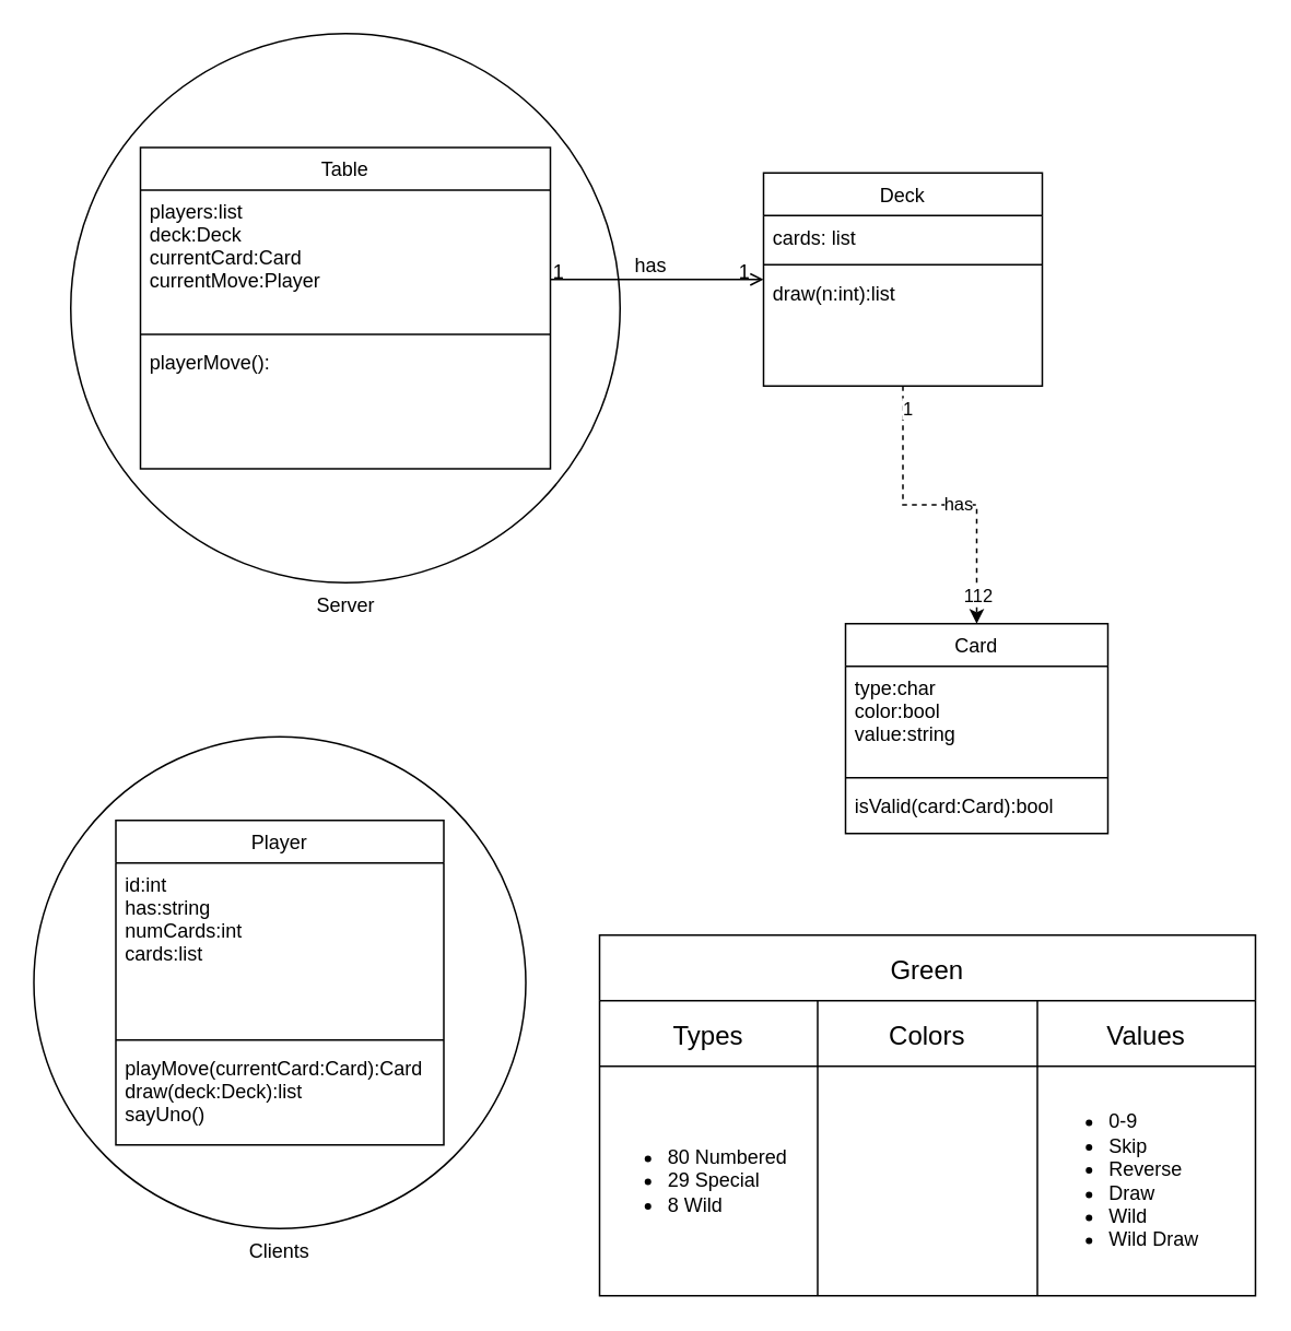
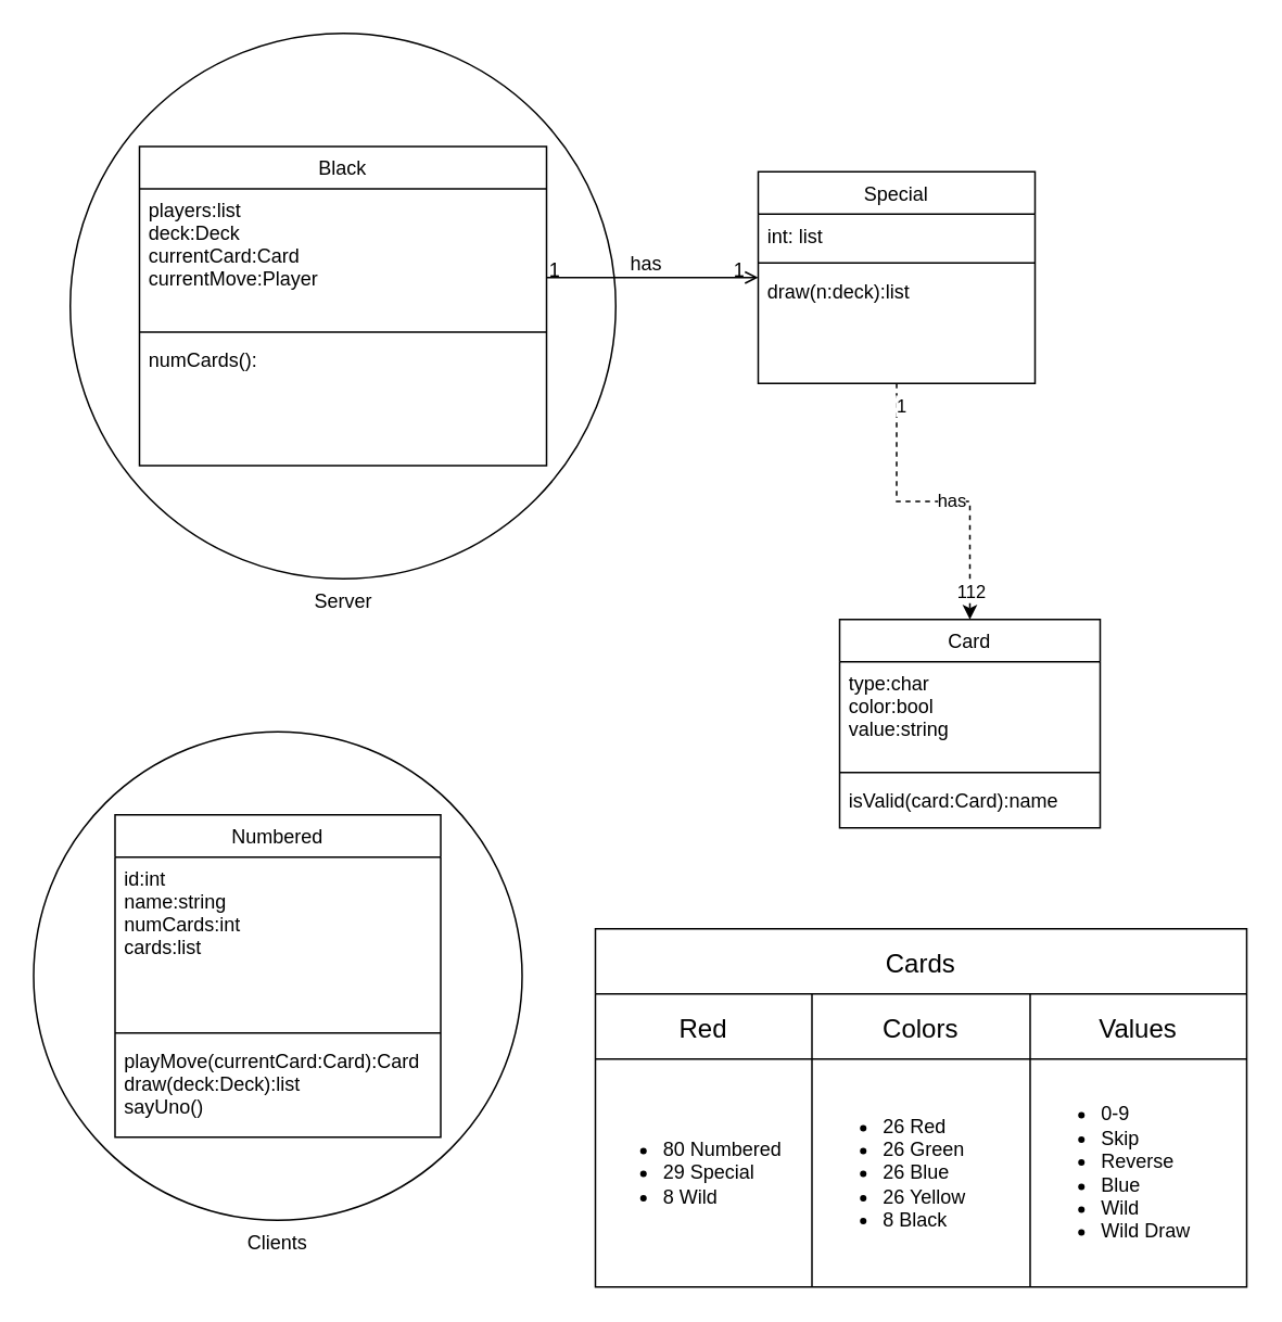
- <mxCell id="2" value="Table" style="swimlane;fontStyle=0;align=center;verticalAlign=top;childLayout=stackLayout;horizontal=1;startSize=26;horizontalStack=0;resizeParent=1;resizeLast=0;collapsible=1;marginBottom=0;rounded=0;shadow=0;strokeWidth=1;" parent="1" vertex="1"><mxGeometry x="85" y="89.5" width="250" height="196" as="geometry"><mxRectangle x="230" y="140" width="160" height="26" as="alternateBounds" /></mxGeometry></mxCell>
+ <mxCell id="2" value="Black" style="swimlane;fontStyle=0;align=center;verticalAlign=top;childLayout=stackLayout;horizontal=1;startSize=26;horizontalStack=0;resizeParent=1;resizeLast=0;collapsible=1;marginBottom=0;rounded=0;shadow=0;strokeWidth=1;" parent="1" vertex="1"><mxGeometry x="85" y="89.5" width="250" height="196" as="geometry"><mxRectangle x="230" y="140" width="160" height="26" as="alternateBounds" /></mxGeometry></mxCell>
- <mxCell id="18" value="Deck" style="swimlane;fontStyle=0;align=center;verticalAlign=top;childLayout=stackLayout;horizontal=1;startSize=26;horizontalStack=0;resizeParent=1;resizeLast=0;collapsible=1;marginBottom=0;rounded=0;shadow=0;strokeWidth=1;" parent="1" vertex="1"><mxGeometry x="465" y="105" width="170" height="130" as="geometry"><mxRectangle x="550" y="140" width="160" height="26" as="alternateBounds" /></mxGeometry></mxCell>
+ <mxCell id="18" value="Special" style="swimlane;fontStyle=0;align=center;verticalAlign=top;childLayout=stackLayout;horizontal=1;startSize=26;horizontalStack=0;resizeParent=1;resizeLast=0;collapsible=1;marginBottom=0;rounded=0;shadow=0;strokeWidth=1;" parent="1" vertex="1"><mxGeometry x="465" y="105" width="170" height="130" as="geometry"><mxRectangle x="550" y="140" width="160" height="26" as="alternateBounds" /></mxGeometry></mxCell>
- <mxCell id="19" value="cards: list" style="text;align=left;verticalAlign=top;spacingLeft=4;spacingRight=4;overflow=hidden;rotatable=0;points=[[0,0.5],[1,0.5]];portConstraint=eastwest;" parent="18" vertex="1"><mxGeometry y="26" width="170" height="26" as="geometry" /></mxCell>
+ <mxCell id="19" value="int: list" style="text;align=left;verticalAlign=top;spacingLeft=4;spacingRight=4;overflow=hidden;rotatable=0;points=[[0,0.5],[1,0.5]];portConstraint=eastwest;" parent="18" vertex="1"><mxGeometry y="26" width="170" height="26" as="geometry" /></mxCell>
- <mxCell id="21" value="draw(n:int):list" style="text;align=left;verticalAlign=top;spacingLeft=4;spacingRight=4;overflow=hidden;rotatable=0;points=[[0,0.5],[1,0.5]];portConstraint=eastwest;" parent="18" vertex="1"><mxGeometry y="60" width="170" height="30" as="geometry" /></mxCell>
+ <mxCell id="21" value="draw(n:deck):list" style="text;align=left;verticalAlign=top;spacingLeft=4;spacingRight=4;overflow=hidden;rotatable=0;points=[[0,0.5],[1,0.5]];portConstraint=eastwest;" parent="18" vertex="1"><mxGeometry y="60" width="170" height="30" as="geometry" /></mxCell>
- <mxCell id="5" value="playerMove():" style="text;align=left;verticalAlign=top;spacingLeft=4;spacingRight=4;overflow=hidden;rotatable=0;points=[[0,0.5],[1,0.5]];portConstraint=eastwest;" parent="2" vertex="1"><mxGeometry y="118" width="250" height="26" as="geometry" /></mxCell>
+ <mxCell id="5" value="numCards():" style="text;align=left;verticalAlign=top;spacingLeft=4;spacingRight=4;overflow=hidden;rotatable=0;points=[[0,0.5],[1,0.5]];portConstraint=eastwest;" parent="2" vertex="1"><mxGeometry y="118" width="250" height="26" as="geometry" /></mxCell>
- <mxCell id="13" value="isValid(card:Card):bool" style="text;align=left;verticalAlign=top;spacingLeft=4;spacingRight=4;overflow=hidden;rotatable=0;points=[[0,0.5],[1,0.5]];portConstraint=eastwest;" parent="10" vertex="1"><mxGeometry y="98" width="160" height="30" as="geometry" /></mxCell>
+ <mxCell id="13" value="isValid(card:Card):name" style="text;align=left;verticalAlign=top;spacingLeft=4;spacingRight=4;overflow=hidden;rotatable=0;points=[[0,0.5],[1,0.5]];portConstraint=eastwest;" parent="10" vertex="1"><mxGeometry y="98" width="160" height="30" as="geometry" /></mxCell>
- <mxCell id="6" value="Player" style="swimlane;fontStyle=0;align=center;verticalAlign=top;childLayout=stackLayout;horizontal=1;startSize=26;horizontalStack=0;resizeParent=1;resizeLast=0;collapsible=1;marginBottom=0;rounded=0;shadow=0;strokeWidth=1;" parent="1" vertex="1"><mxGeometry x="70" y="500" width="200" height="198" as="geometry"><mxRectangle x="130" y="380" width="160" height="26" as="alternateBounds" /></mxGeometry></mxCell>
+ <mxCell id="6" value="Numbered" style="swimlane;fontStyle=0;align=center;verticalAlign=top;childLayout=stackLayout;horizontal=1;startSize=26;horizontalStack=0;resizeParent=1;resizeLast=0;collapsible=1;marginBottom=0;rounded=0;shadow=0;strokeWidth=1;" parent="1" vertex="1"><mxGeometry x="70" y="500" width="200" height="198" as="geometry"><mxRectangle x="130" y="380" width="160" height="26" as="alternateBounds" /></mxGeometry></mxCell>
- <mxCell id="7" value="id:int&#10;has:string&#10;numCards:int&#10;cards:list&#10;" style="text;align=left;verticalAlign=top;spacingLeft=4;spacingRight=4;overflow=hidden;rotatable=0;points=[[0,0.5],[1,0.5]];portConstraint=eastwest;" parent="6" vertex="1"><mxGeometry y="26" width="200" height="104" as="geometry" /></mxCell>
+ <mxCell id="7" value="id:int&#10;name:string&#10;numCards:int&#10;cards:list&#10;" style="text;align=left;verticalAlign=top;spacingLeft=4;spacingRight=4;overflow=hidden;rotatable=0;points=[[0,0.5],[1,0.5]];portConstraint=eastwest;" parent="6" vertex="1"><mxGeometry y="26" width="200" height="104" as="geometry" /></mxCell>
- <mxCell id="26" value="Green " style="shape=table;childLayout=tableLayout;startSize=40;collapsible=0;recursiveResize=0;expand=0;fontSize=16;" parent="1" vertex="1"><mxGeometry x="365" y="570" width="400" height="220" as="geometry" /></mxCell>
+ <mxCell id="26" value="Cards " style="shape=table;childLayout=tableLayout;startSize=40;collapsible=0;recursiveResize=0;expand=0;fontSize=16;" parent="1" vertex="1"><mxGeometry x="365" y="570" width="400" height="220" as="geometry" /></mxCell>
- <mxCell id="28" value="Types" style="swimlane;swimlaneHead=0;swimlaneBody=0;fontStyle=0;strokeColor=inherit;connectable=0;fillColor=none;startSize=40;collapsible=0;recursiveResize=0;expand=0;fontSize=16;" parent="27" vertex="1"><mxGeometry width="133" height="180" as="geometry"><mxRectangle width="133" height="180" as="alternateBounds" /></mxGeometry></mxCell>
+ <mxCell id="28" value="Red" style="swimlane;swimlaneHead=0;swimlaneBody=0;fontStyle=0;strokeColor=inherit;connectable=0;fillColor=none;startSize=40;collapsible=0;recursiveResize=0;expand=0;fontSize=16;" parent="27" vertex="1"><mxGeometry width="133" height="180" as="geometry"><mxRectangle width="133" height="180" as="alternateBounds" /></mxGeometry></mxCell>
+ <mxCell id="31" value="&lt;ul&gt;&lt;li&gt;26 Red&lt;/li&gt;&lt;li&gt;26 Green&lt;/li&gt;&lt;li&gt;26 Blue&lt;/li&gt;&lt;li&gt;26 Yellow&lt;/li&gt;&lt;li&gt;8 Black&lt;br&gt;&lt;/li&gt;&lt;/ul&gt;" style="text;strokeColor=none;fillColor=none;html=1;whiteSpace=wrap;verticalAlign=middle;overflow=hidden;" parent="30" vertex="1"><mxGeometry x="2" y="40" width="130" height="140" as="geometry" /></mxCell>
- <mxCell id="33" value="&lt;ul&gt;&lt;li&gt;0-9&lt;/li&gt;&lt;li&gt;Skip&lt;/li&gt;&lt;li&gt;Reverse&lt;/li&gt;&lt;li&gt;Draw&lt;br&gt;&lt;/li&gt;&lt;li&gt;Wild&lt;/li&gt;&lt;li&gt;Wild Draw&lt;br&gt;&lt;/li&gt;&lt;/ul&gt;" style="text;strokeColor=none;fillColor=none;html=1;whiteSpace=wrap;verticalAlign=middle;overflow=hidden;" parent="32" vertex="1"><mxGeometry x="1.5" y="40" width="130" height="140" as="geometry" /></mxCell>
+ <mxCell id="33" value="&lt;ul&gt;&lt;li&gt;0-9&lt;/li&gt;&lt;li&gt;Skip&lt;/li&gt;&lt;li&gt;Reverse&lt;/li&gt;&lt;li&gt;Blue&lt;br&gt;&lt;/li&gt;&lt;li&gt;Wild&lt;/li&gt;&lt;li&gt;Wild Draw&lt;br&gt;&lt;/li&gt;&lt;/ul&gt;" style="text;strokeColor=none;fillColor=none;html=1;whiteSpace=wrap;verticalAlign=middle;overflow=hidden;" parent="32" vertex="1"><mxGeometry x="1.5" y="40" width="130" height="140" as="geometry" /></mxCell>
